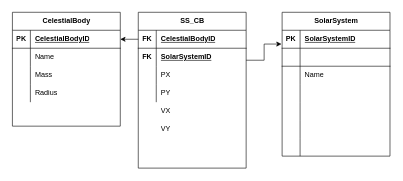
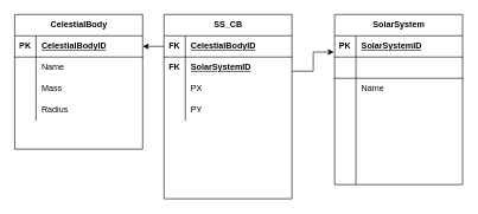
- <mxCell id="52" value="VX" style="shape=partialRectangle;connectable=0;fillColor=none;top=0;left=0;bottom=0;right=0;align=left;spacingLeft=6;overflow=hidden;whiteSpace=wrap;html=1;" vertex="1" parent="1"><mxGeometry x="260" y="170" width="150" height="30" as="geometry"><mxRectangle width="150" height="30" as="alternateBounds" /></mxGeometry></mxCell>
- <mxCell id="53" value="VY" style="shape=partialRectangle;connectable=0;fillColor=none;top=0;left=0;bottom=0;right=0;align=left;spacingLeft=6;overflow=hidden;whiteSpace=wrap;html=1;" vertex="1" parent="1"><mxGeometry x="260" y="200" width="150" height="30" as="geometry"><mxRectangle width="150" height="30" as="alternateBounds" /></mxGeometry></mxCell>
